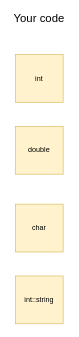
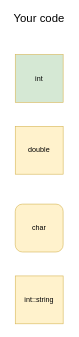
- <mxCell id="2" value="int" style="whiteSpace=wrap;html=1;aspect=fixed;fillColor=#fff2cc;strokeColor=#d6b656;" parent="1" vertex="1"><mxGeometry x="25" y="90" width="80" height="80" as="geometry" /></mxCell>
+ <mxCell id="2" value="int" style="whiteSpace=wrap;html=1;aspect=fixed;fillColor=#d5e8d4;strokeColor=#d6b656;" parent="1" vertex="1"><mxGeometry x="25" y="90" width="80" height="80" as="geometry" /></mxCell>
- <mxCell id="4" value="char" style="whiteSpace=wrap;html=1;aspect=fixed;fillColor=#fff2cc;strokeColor=#d6b656;" parent="1" vertex="1"><mxGeometry x="25" y="340" width="80" height="80" as="geometry" /></mxCell>
+ <mxCell id="4" value="char" style="whiteSpace=wrap;html=1;aspect=fixed;fillColor=#fff2cc;strokeColor=#d6b656;rounded=1;" parent="1" vertex="1"><mxGeometry x="25" y="340" width="80" height="80" as="geometry" /></mxCell>
